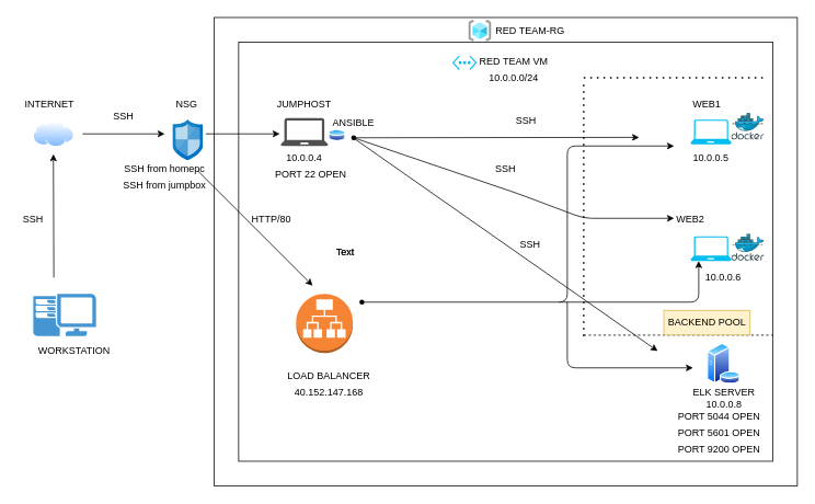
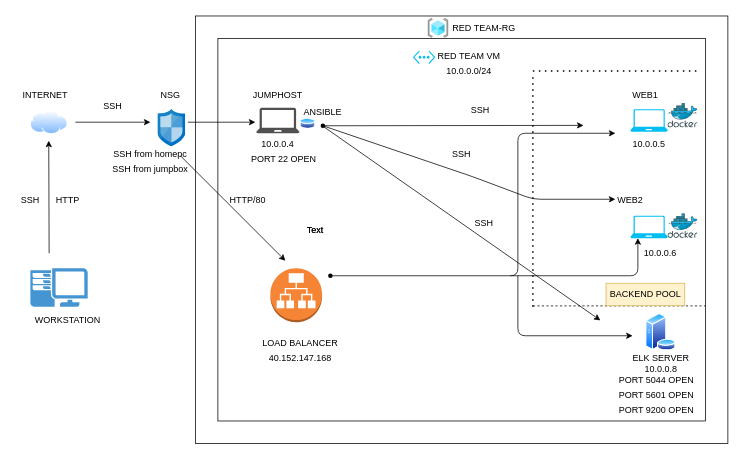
+ <mxCell id="41" value="HTTP" style="text;html=1;strokeColor=none;fillColor=none;align=center;verticalAlign=middle;whiteSpace=wrap;rounded=0;" parent="1" vertex="1"><mxGeometry x="70" y="257" width="40" height="20" as="geometry" /></mxCell>
